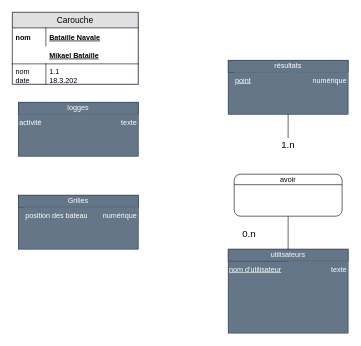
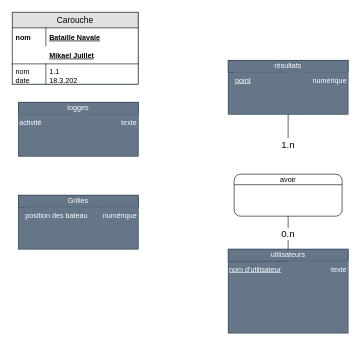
- <mxCell id="20" value="Mikael Bataille" style="shape=partialRectangle;top=0;left=0;right=0;bottom=1;align=left;verticalAlign=middle;fillColor=none;spacingLeft=60;spacingRight=4;overflow=hidden;rotatable=0;points=[[0,0.5],[1,0.5]];portConstraint=eastwest;dropTarget=0;fontStyle=5;fontSize=12;" parent="17" vertex="1"><mxGeometry y="56" width="210" height="30" as="geometry" /></mxCell>
+ <mxCell id="20" value="Mikael Juillet" style="shape=partialRectangle;top=0;left=0;right=0;bottom=1;align=left;verticalAlign=middle;fillColor=none;spacingLeft=60;spacingRight=4;overflow=hidden;rotatable=0;points=[[0,0.5],[1,0.5]];portConstraint=eastwest;dropTarget=0;fontStyle=5;fontSize=12;" parent="17" vertex="1"><mxGeometry y="56" width="210" height="30" as="geometry" /></mxCell>
- <mxCell id="26" value="&lt;span style=&quot;font-size: 16px&quot;&gt;0.n&lt;/span&gt;" style="text;html=1;align=center;verticalAlign=middle;whiteSpace=wrap;rounded=0;fillColor=#FFFFFF;" parent="1" vertex="1"><mxGeometry x="395" y="380" width="40" height="20" as="geometry" /></mxCell>
+ <mxCell id="26" value="&lt;span style=&quot;font-size: 16px&quot;&gt;0.n&lt;/span&gt;" style="text;html=1;align=center;verticalAlign=middle;whiteSpace=wrap;rounded=0;fillColor=#FFFFFF;" parent="1" vertex="1"><mxGeometry x="460" y="380" width="40" height="20" as="geometry" /></mxCell>
